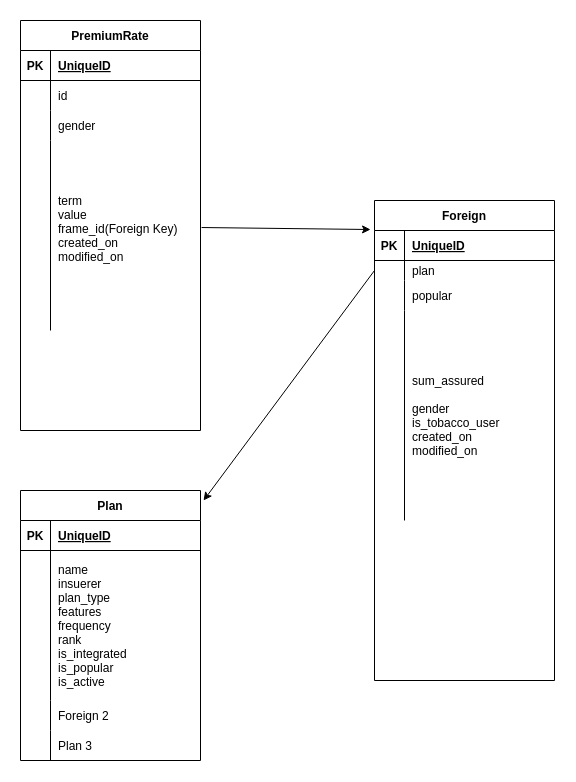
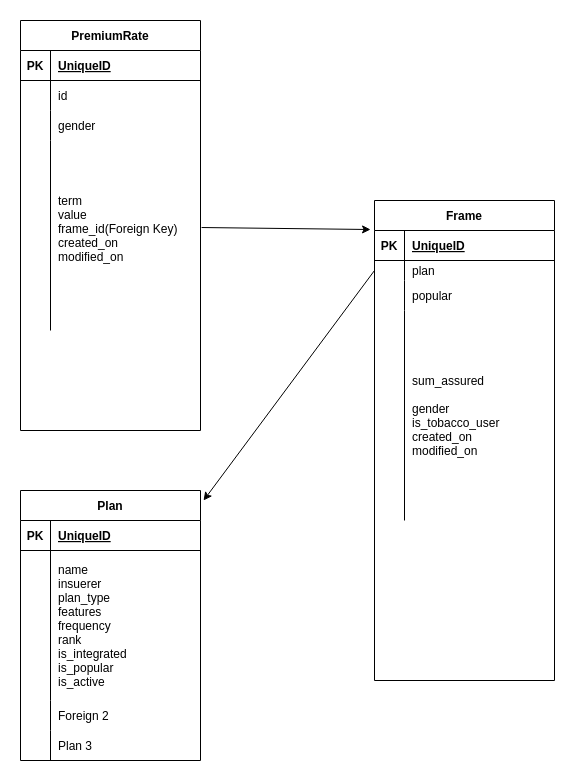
- <mxCell id="15" value="Foreign" style="shape=table;startSize=30;container=1;collapsible=1;childLayout=tableLayout;fixedRows=1;rowLines=0;fontStyle=1;align=center;resizeLast=1;" vertex="1" parent="1"><mxGeometry x="374" y="200" width="180" height="480" as="geometry" /></mxCell>
+ <mxCell id="15" value="Frame" style="shape=table;startSize=30;container=1;collapsible=1;childLayout=tableLayout;fixedRows=1;rowLines=0;fontStyle=1;align=center;resizeLast=1;" vertex="1" parent="1"><mxGeometry x="374" y="200" width="180" height="480" as="geometry" /></mxCell>
